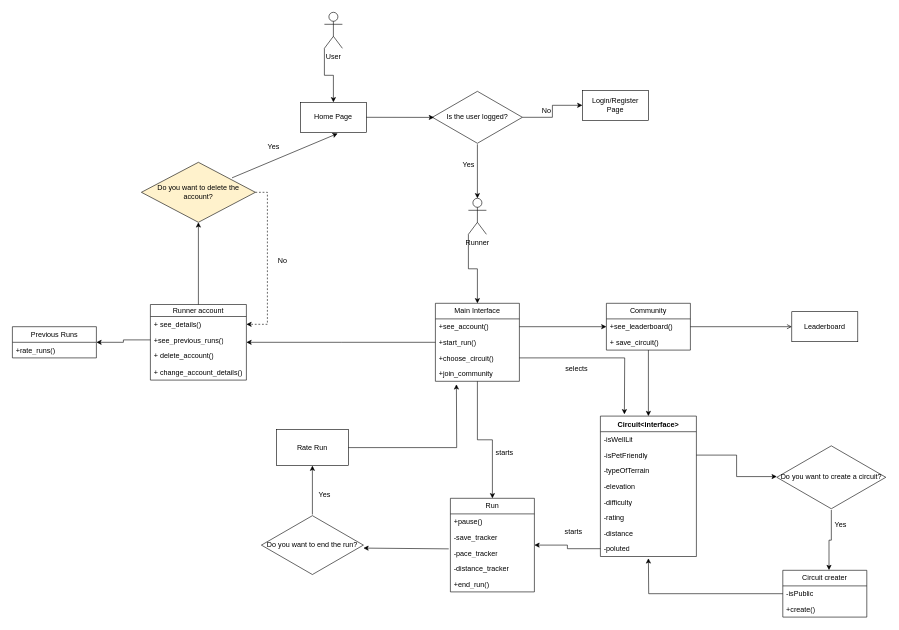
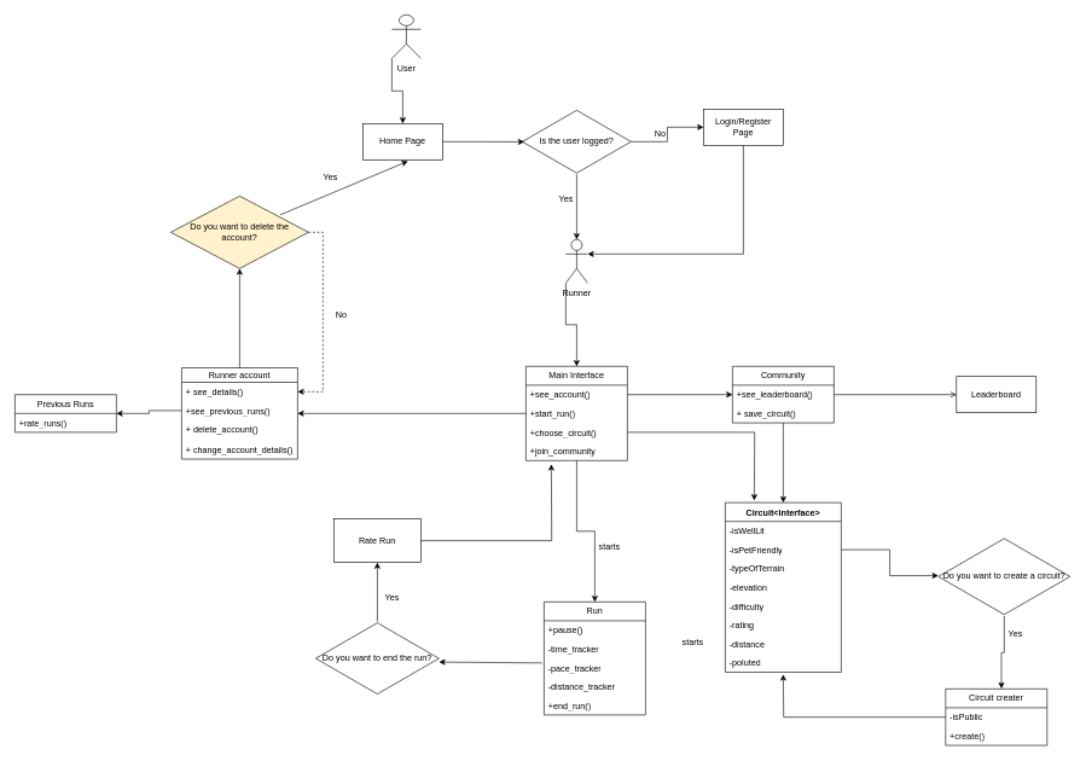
- <mxCell id="3" value="User&lt;br&gt;" style="shape=umlActor;verticalLabelPosition=bottom;verticalAlign=top;html=1;outlineConnect=0;" parent="1" vertex="1"><mxGeometry x="540" y="20" width="30" height="60" as="geometry" /></mxCell>
+ <mxCell id="3" value="User&lt;br&gt;" style="shape=umlActor;verticalLabelPosition=bottom;verticalAlign=top;html=1;outlineConnect=0;" parent="1" vertex="1"><mxGeometry x="540" y="20" width="40" height="60" as="geometry" /></mxCell>
+ <mxCell id="69" style="edgeStyle=orthogonalEdgeStyle;rounded=0;orthogonalLoop=1;jettySize=auto;html=1;exitX=0.5;exitY=1;exitDx=0;exitDy=0;entryX=1;entryY=0.333;entryDx=0;entryDy=0;entryPerimeter=0;" edge="1" parent="1" source="9" target="12"><mxGeometry relative="1" as="geometry" /></mxCell>
- <mxCell id="43" value="selects" style="text;html=1;align=center;verticalAlign=middle;resizable=0;points=[];autosize=1;strokeColor=none;fillColor=none;" parent="1" vertex="1"><mxGeometry x="930" y="600" width="60" height="30" as="geometry" /></mxCell>
- <mxCell id="29" value="-save_tracker" style="text;strokeColor=none;fillColor=none;align=left;verticalAlign=top;spacingLeft=4;spacingRight=4;overflow=hidden;rotatable=0;points=[[0,0.5],[1,0.5]];portConstraint=eastwest;whiteSpace=wrap;html=1;" parent="27" vertex="1"><mxGeometry y="52" width="140" height="26" as="geometry" /></mxCell>
+ <mxCell id="29" value="-time_tracker" style="text;strokeColor=none;fillColor=none;align=left;verticalAlign=top;spacingLeft=4;spacingRight=4;overflow=hidden;rotatable=0;points=[[0,0.5],[1,0.5]];portConstraint=eastwest;whiteSpace=wrap;html=1;" parent="27" vertex="1"><mxGeometry y="52" width="140" height="26" as="geometry" /></mxCell>
- <mxCell id="74" style="edgeStyle=orthogonalEdgeStyle;rounded=0;orthogonalLoop=1;jettySize=auto;html=1;exitX=0;exitY=0.5;exitDx=0;exitDy=0;entryX=1;entryY=0.5;entryDx=0;entryDy=0;" edge="1" parent="1" source="41" target="27"><mxGeometry relative="1" as="geometry" /></mxCell>
